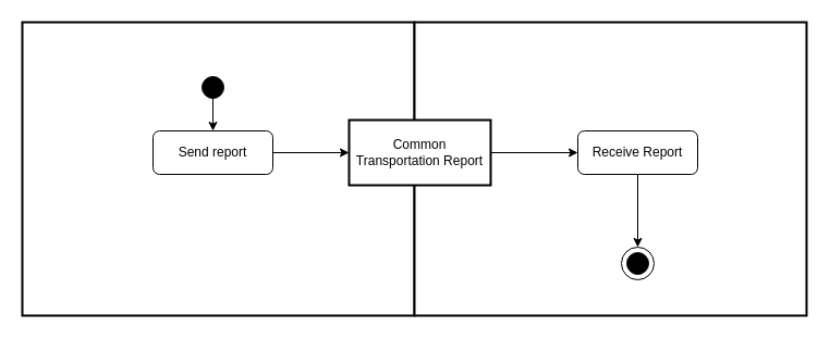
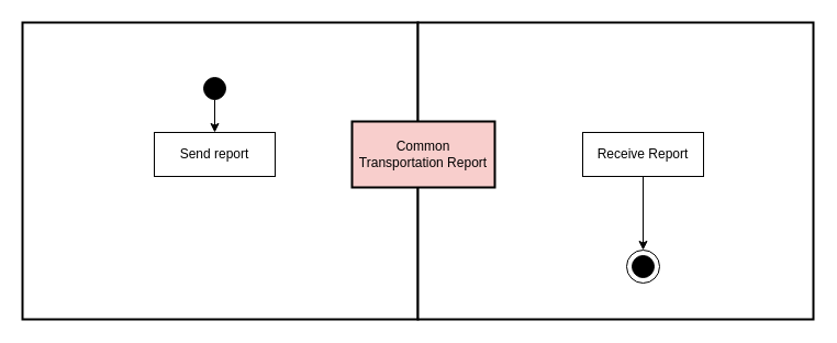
- <mxCell id="7" value="Send report" style="rounded=1;whiteSpace=wrap;html=1;strokeWidth=1;fillColor=#FFFFFF;" parent="1" vertex="1"><mxGeometry x="140" y="120" width="110" height="40" as="geometry" /></mxCell>
+ <mxCell id="7" value="Send report" style="whiteSpace=wrap;html=1;strokeWidth=1;fillColor=#FFFFFF;rounded=0;" parent="1" vertex="1"><mxGeometry x="140" y="120" width="110" height="40" as="geometry" /></mxCell>
- <mxCell id="6" style="edgeStyle=orthogonalEdgeStyle;rounded=0;orthogonalLoop=1;jettySize=auto;html=1;entryX=0;entryY=0.5;entryDx=0;entryDy=0;" parent="1" source="7" target="9" edge="1"><mxGeometry relative="1" as="geometry" /></mxCell>
- <mxCell id="9" value="Common Transportation Report" style="rounded=0;whiteSpace=wrap;html=1;strokeWidth=2;fillColor=#FFFFFF;" parent="1" vertex="1"><mxGeometry x="320" y="110" width="130" height="60" as="geometry" /></mxCell>
+ <mxCell id="9" value="Common Transportation Report" style="rounded=0;whiteSpace=wrap;html=1;strokeWidth=2;fillColor=#f8cecc;" parent="1" vertex="1"><mxGeometry x="320" y="110" width="130" height="60" as="geometry" /></mxCell>
- <mxCell id="8" style="edgeStyle=orthogonalEdgeStyle;rounded=0;orthogonalLoop=1;jettySize=auto;html=1;entryX=0;entryY=0.5;entryDx=0;entryDy=0;" parent="1" source="9" target="11" edge="1"><mxGeometry relative="1" as="geometry" /></mxCell>
- <mxCell id="11" value="Receive Report" style="rounded=1;whiteSpace=wrap;html=1;strokeWidth=1;fillColor=#FFFFFF;" parent="1" vertex="1"><mxGeometry x="530" y="120" width="110" height="40" as="geometry" /></mxCell>
+ <mxCell id="11" value="Receive Report" style="whiteSpace=wrap;html=1;strokeWidth=1;fillColor=#FFFFFF;rounded=0;" parent="1" vertex="1"><mxGeometry x="530" y="120" width="110" height="40" as="geometry" /></mxCell>
